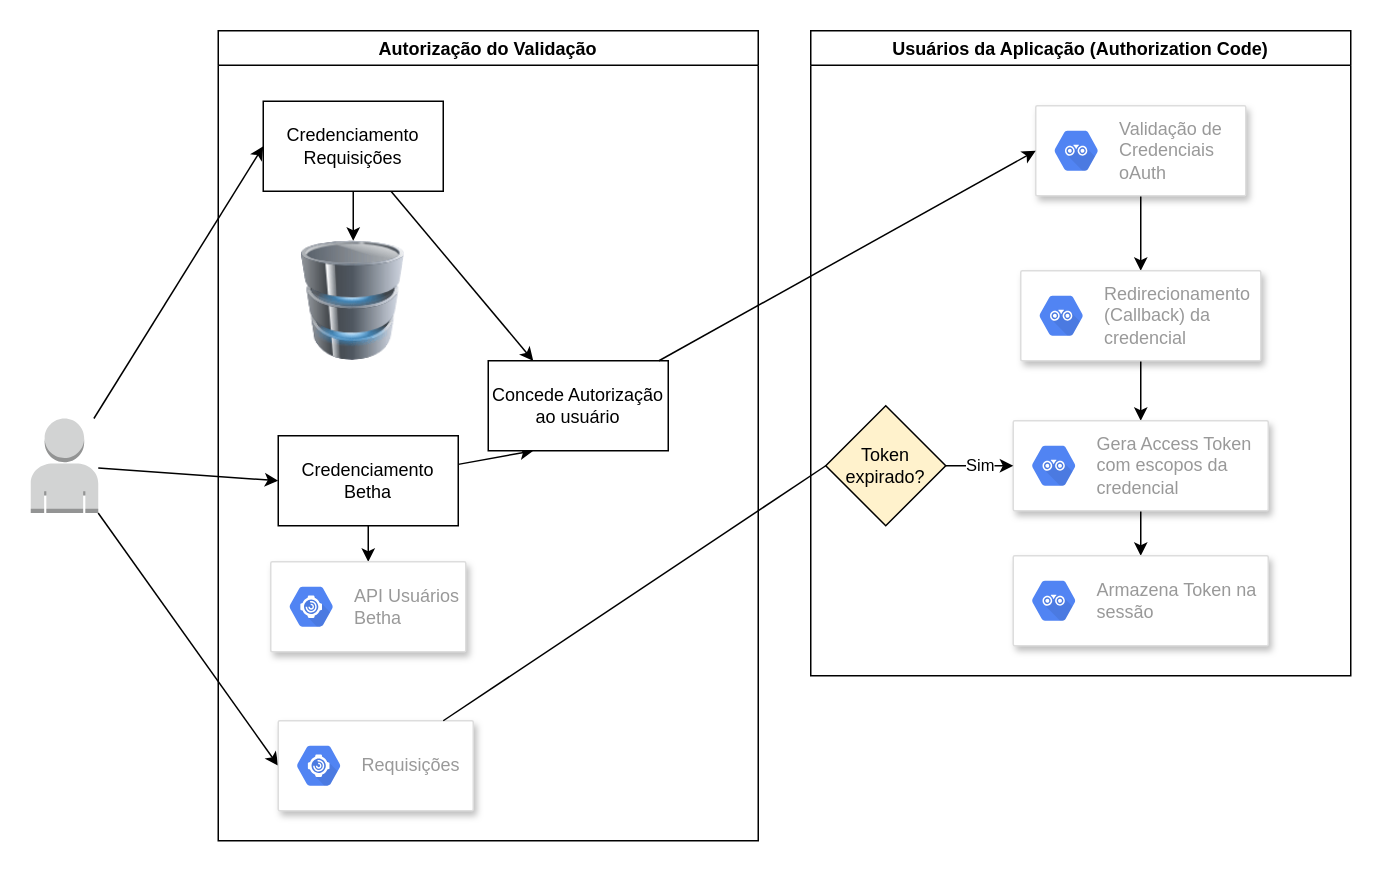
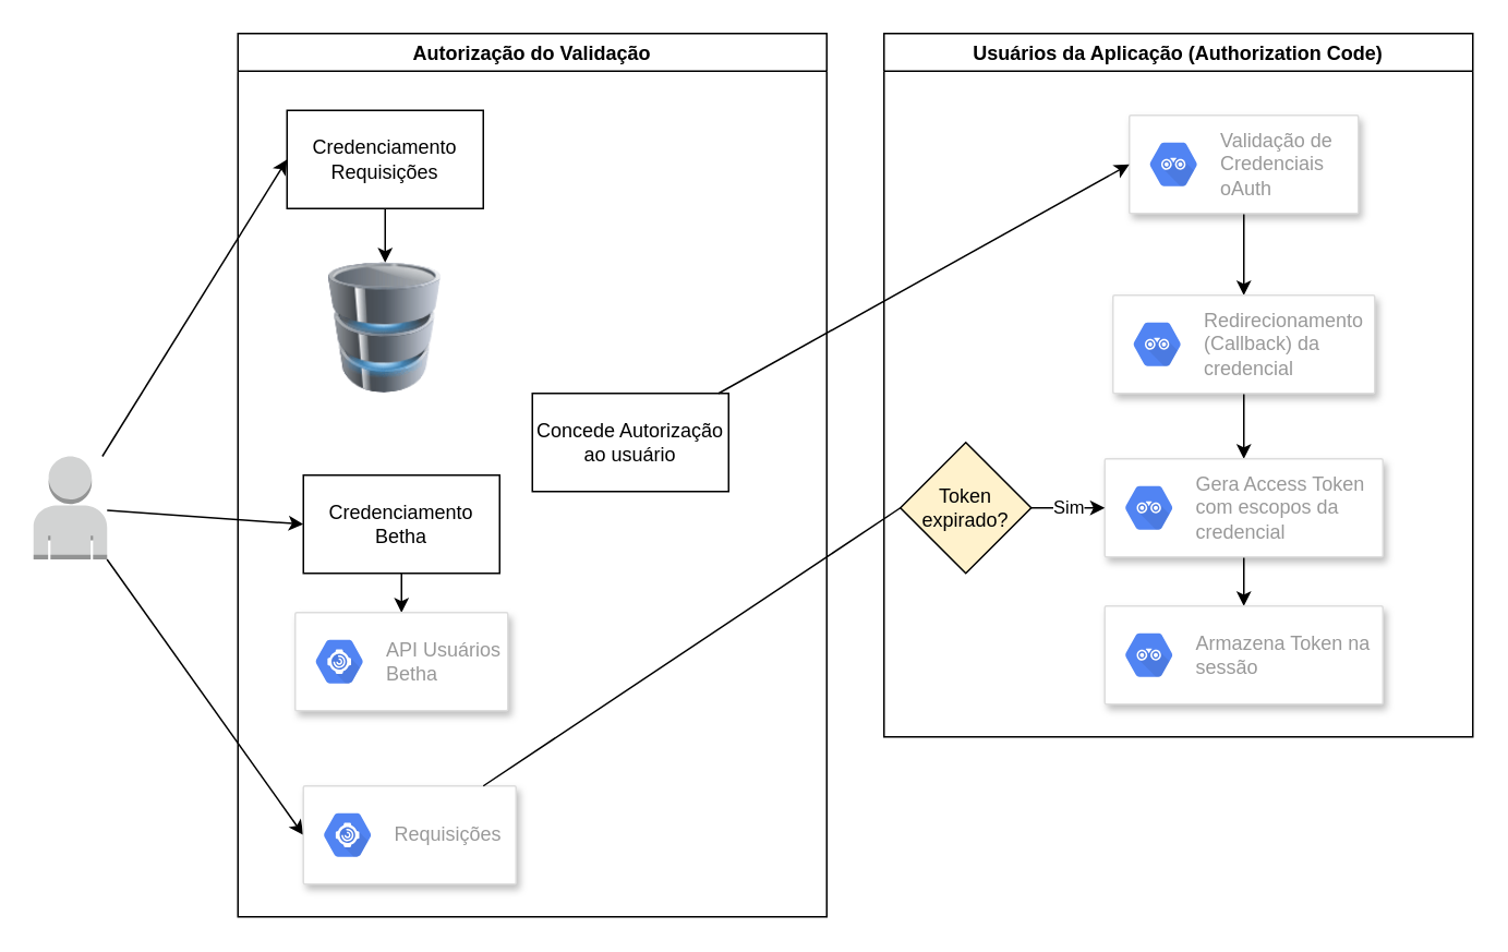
- <mxCell id="8" style="edgeStyle=none;html=1;entryX=0.25;entryY=0;entryDx=0;entryDy=0;" edge="1" parent="6" source="9" target="16"><mxGeometry relative="1" as="geometry" /></mxCell>
- <mxCell id="12" style="edgeStyle=none;html=1;entryX=0.25;entryY=1;entryDx=0;entryDy=0;" edge="1" parent="6" source="13" target="16"><mxGeometry relative="1" as="geometry" /></mxCell>
